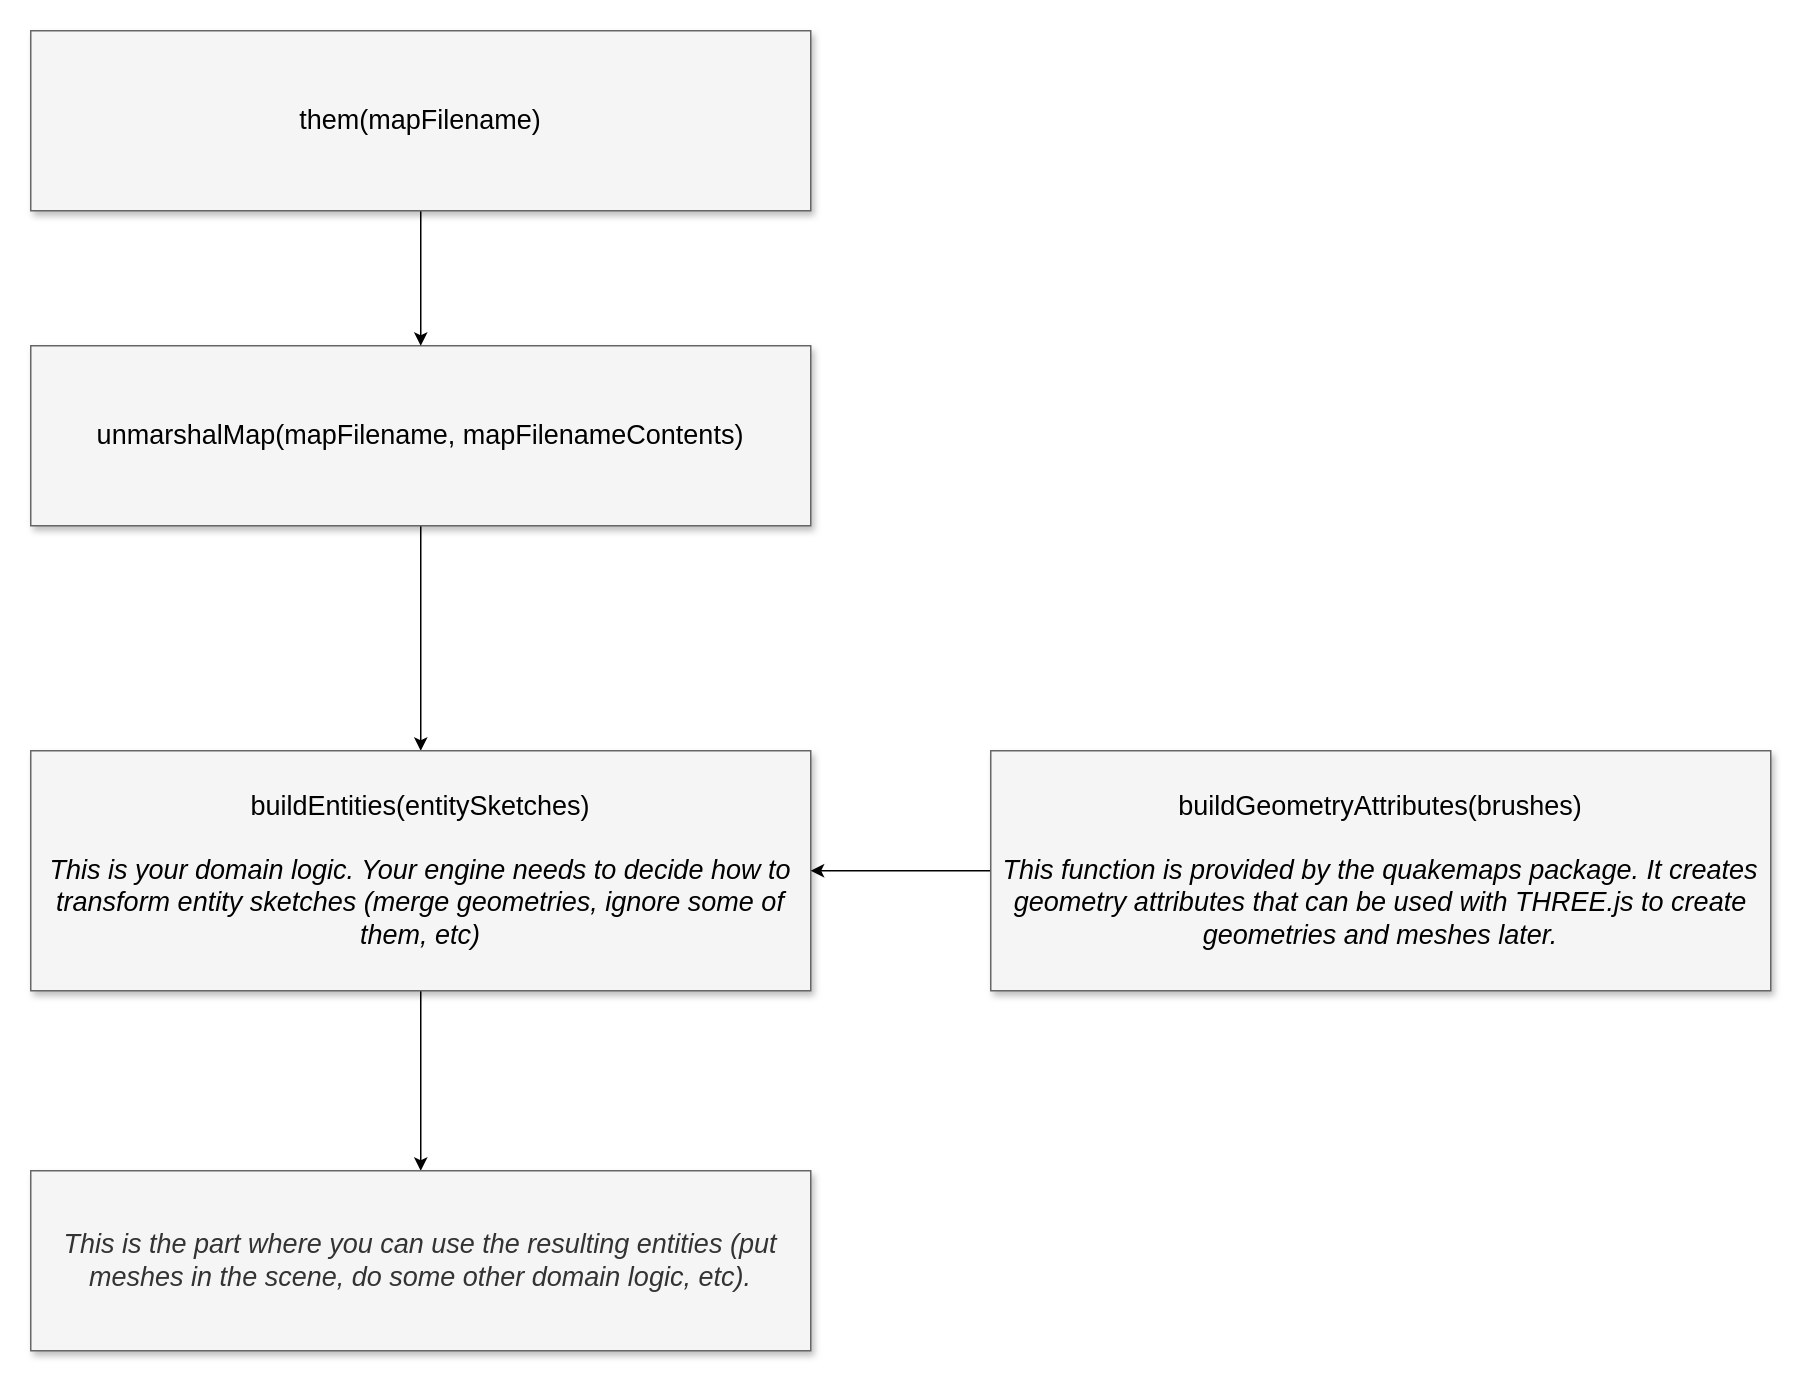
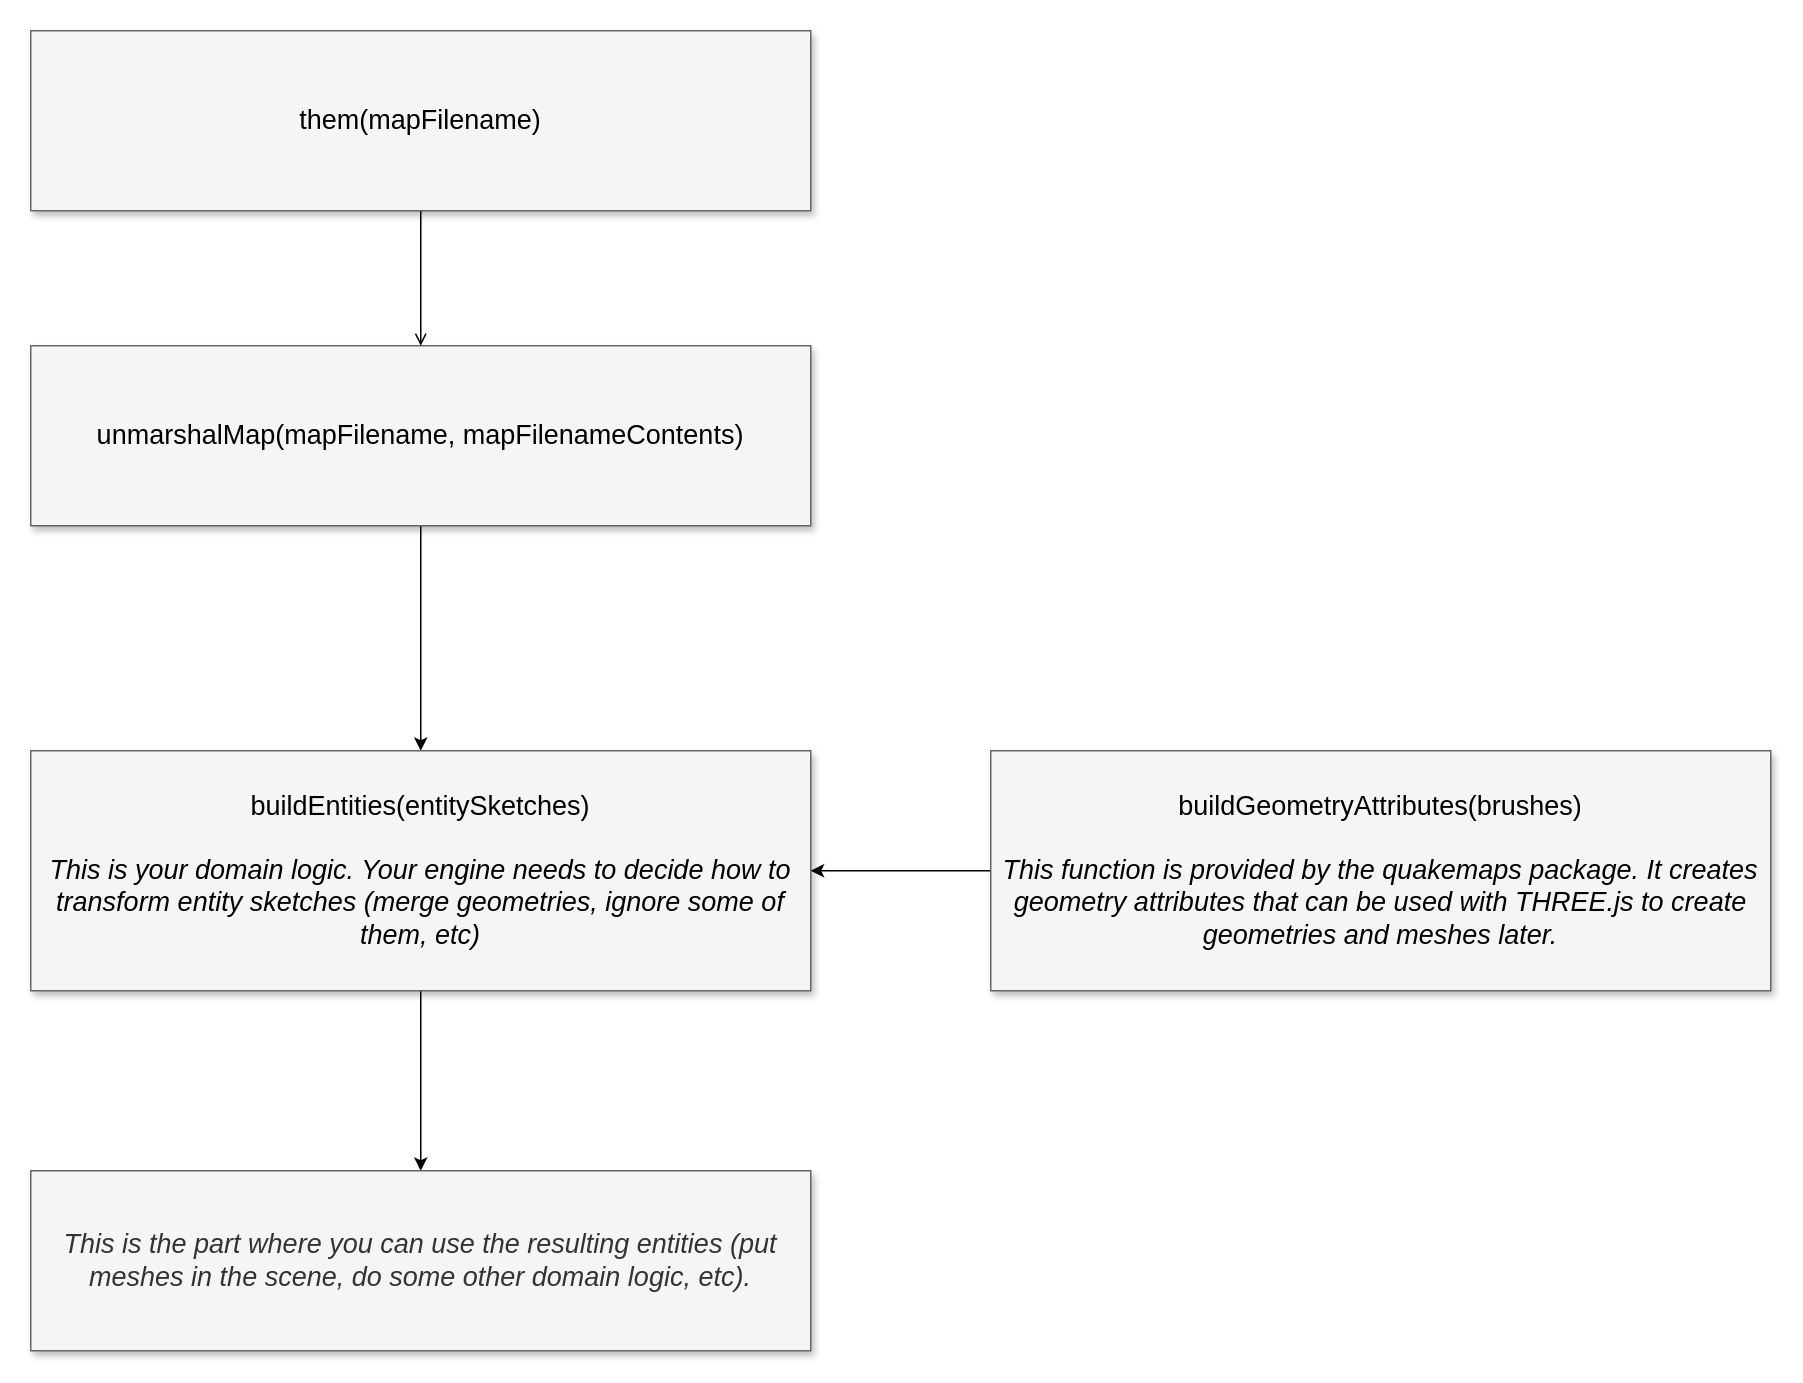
- <mxCell id="4" style="edgeStyle=orthogonalEdgeStyle;rounded=0;orthogonalLoop=1;jettySize=auto;html=1;entryX=0.5;entryY=0;entryDx=0;entryDy=0;" edge="1" parent="1" source="5" target="3"><mxGeometry relative="1" as="geometry" /></mxCell>
+ <mxCell id="4" style="edgeStyle=orthogonalEdgeStyle;rounded=0;orthogonalLoop=1;jettySize=auto;html=1;entryX=0.5;entryY=0;entryDx=0;entryDy=0;endArrow=open;" edge="1" parent="1" source="5" target="3"><mxGeometry relative="1" as="geometry" /></mxCell>
